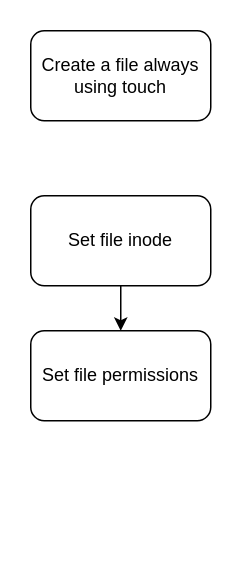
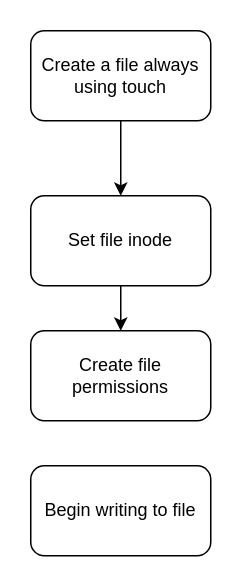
+ <mxCell id="2" value="" style="edgeStyle=orthogonalEdgeStyle;rounded=0;orthogonalLoop=1;jettySize=auto;html=1;" edge="1" parent="1" source="3" target="5"><mxGeometry relative="1" as="geometry" /></mxCell>
- <mxCell id="6" value="Set file permissions" style="rounded=1;whiteSpace=wrap;html=1;" vertex="1" parent="1"><mxGeometry x="20" y="220" width="120" height="60" as="geometry" /></mxCell>
+ <mxCell id="6" value="Create file permissions" style="rounded=1;whiteSpace=wrap;html=1;" vertex="1" parent="1"><mxGeometry x="20" y="220" width="120" height="60" as="geometry" /></mxCell>
+ <mxCell id="7" value="Begin writing to file" style="rounded=1;whiteSpace=wrap;html=1;" vertex="1" parent="1"><mxGeometry x="20" y="310" width="120" height="60" as="geometry" /></mxCell>
